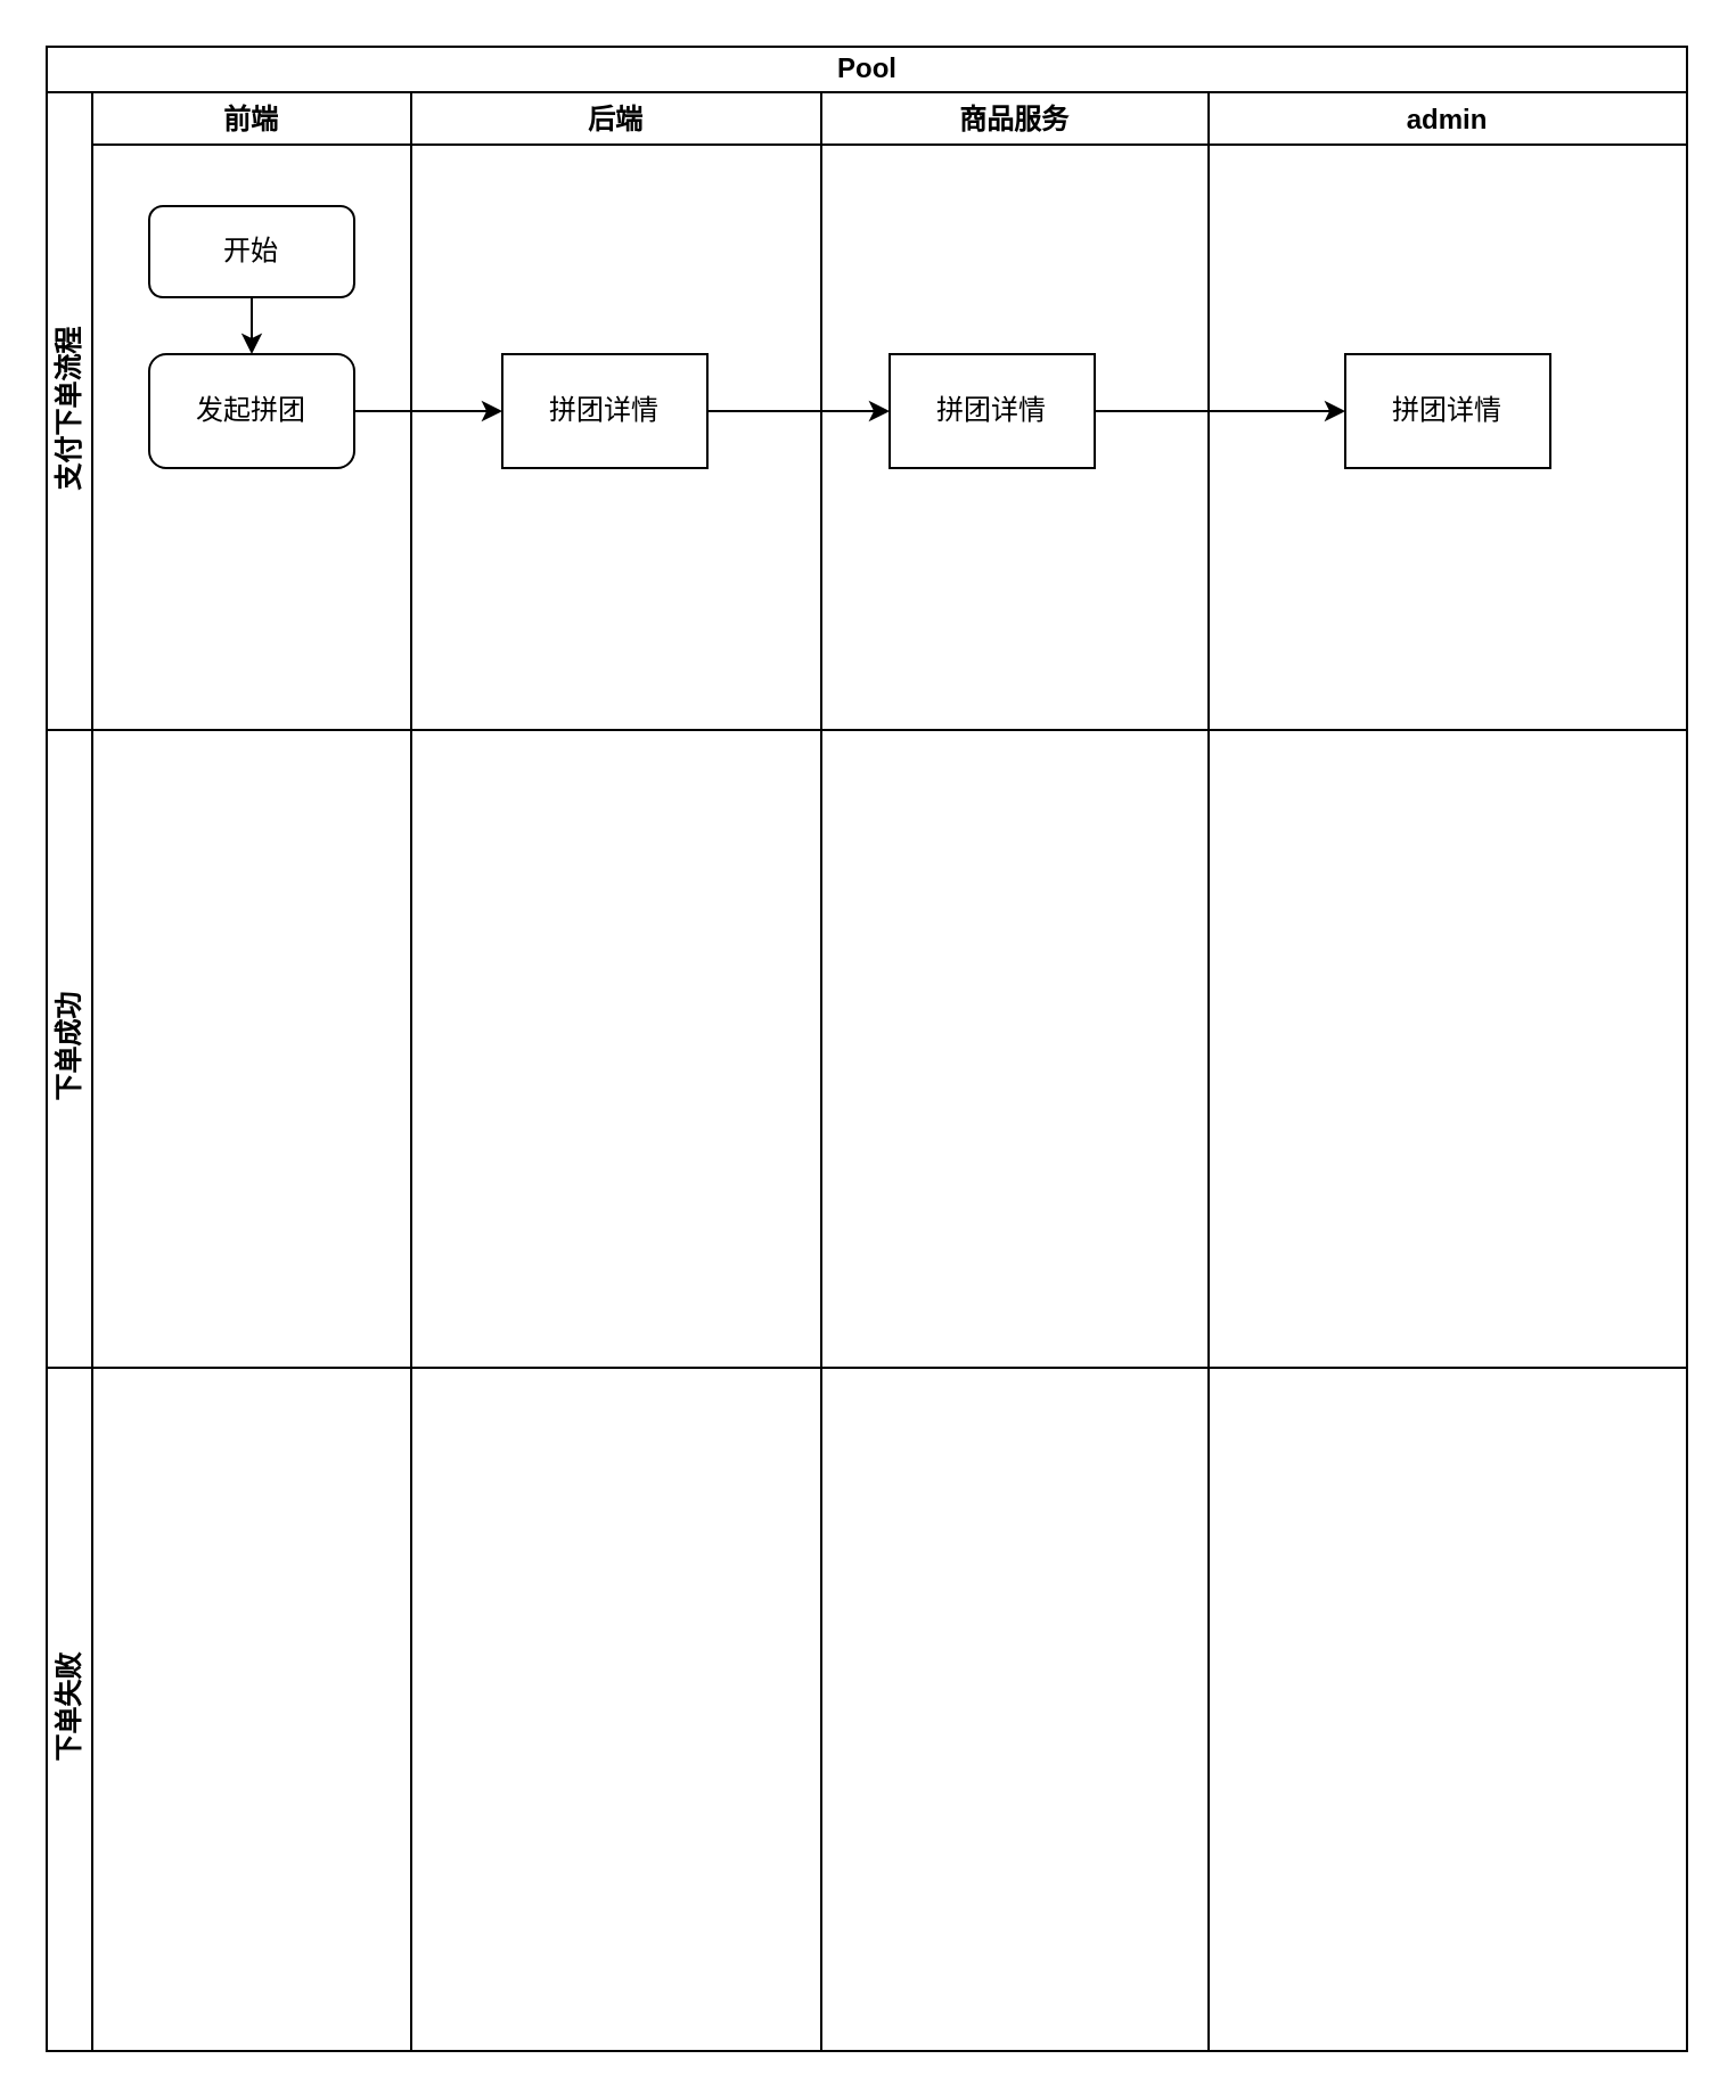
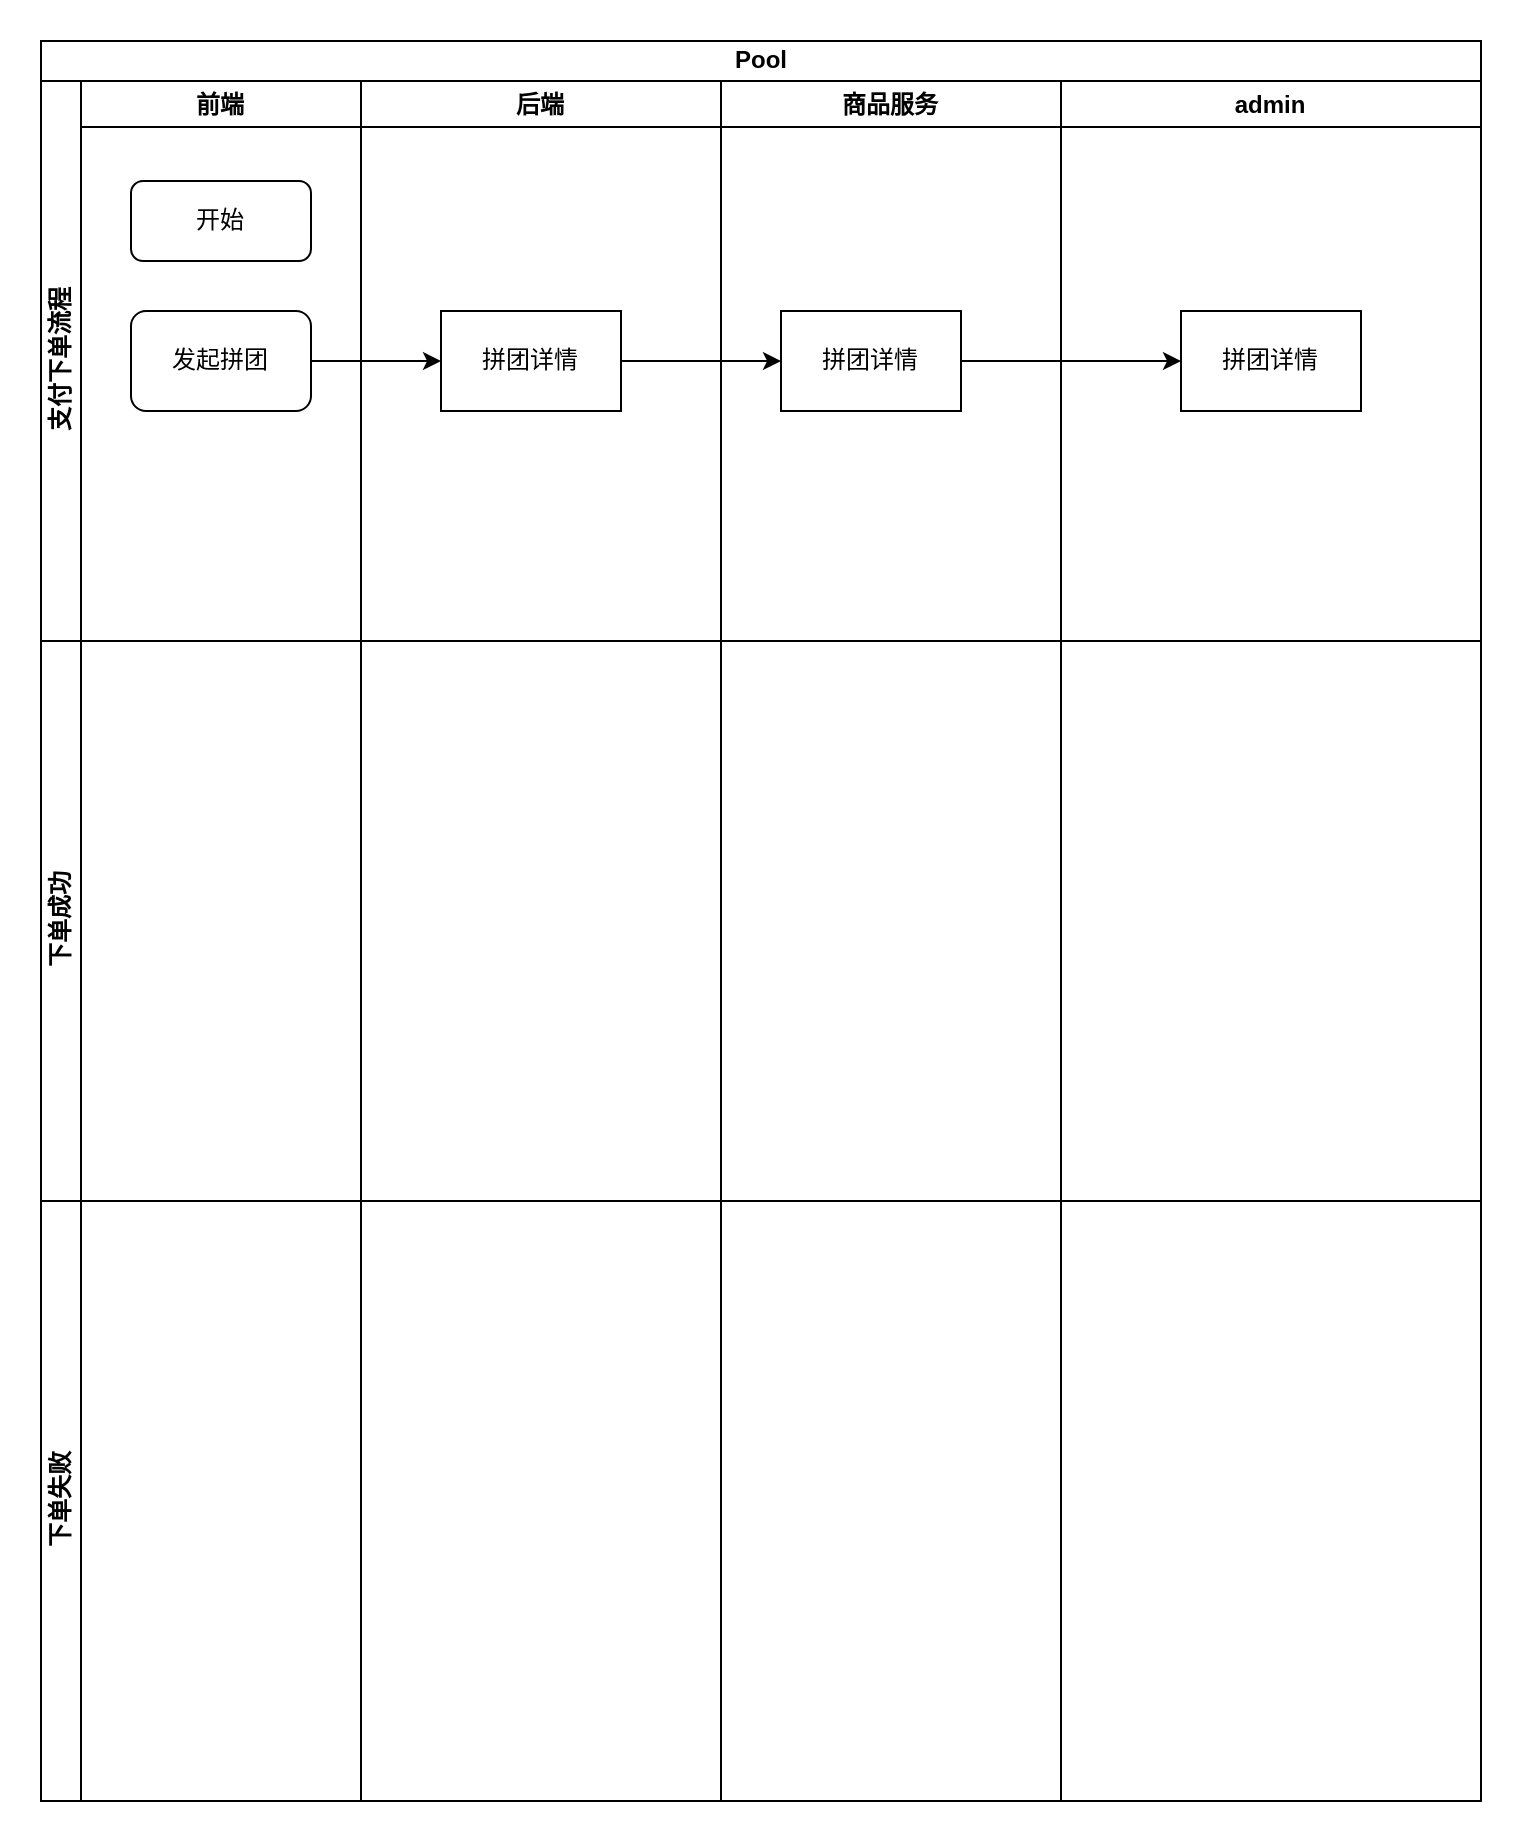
- <mxCell id="5" value="" style="edgeStyle=orthogonalEdgeStyle;rounded=0;orthogonalLoop=1;jettySize=auto;html=1;" edge="1" parent="4" source="6" target="7"><mxGeometry relative="1" as="geometry" /></mxCell>
